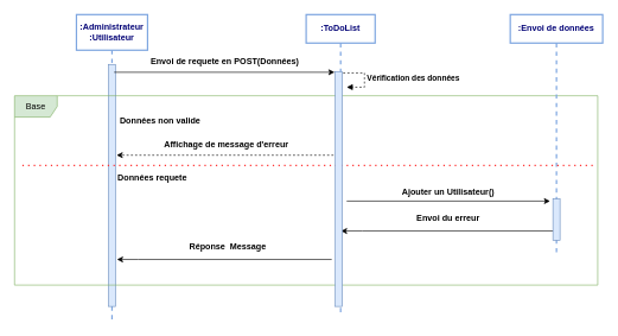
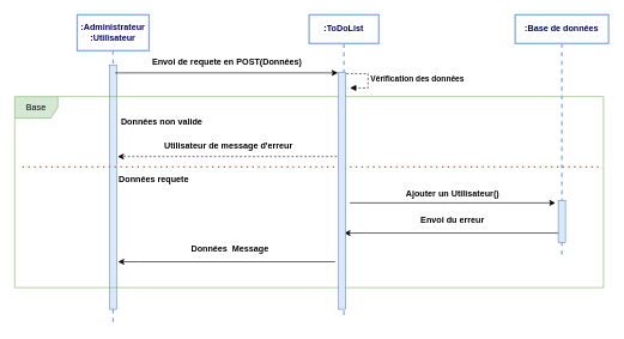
- <mxCell id="13" value=":Envoi de données" style="shape=umlLifeline;perimeter=lifelinePerimeter;whiteSpace=wrap;html=1;container=1;collapsible=0;recursiveResize=0;outlineConnect=0;strokeColor=#7EA6E0;strokeWidth=2;gradientColor=none;fontColor=#000075;align=center;fontStyle=1" parent="1" vertex="1"><mxGeometry x="717" y="20" width="130" height="340" as="geometry" /></mxCell>
+ <mxCell id="13" value=":Base de données" style="shape=umlLifeline;perimeter=lifelinePerimeter;whiteSpace=wrap;html=1;container=1;collapsible=0;recursiveResize=0;outlineConnect=0;strokeColor=#7EA6E0;strokeWidth=2;gradientColor=none;fontColor=#000075;align=center;fontStyle=1" parent="1" vertex="1"><mxGeometry x="717" y="20" width="130" height="340" as="geometry" /></mxCell>
- <mxCell id="19" value="Affichage de message d'erreur " style="text;html=1;strokeColor=none;fillColor=none;align=center;verticalAlign=middle;whiteSpace=wrap;rounded=0;fontStyle=1" parent="1" vertex="1"><mxGeometry x="186" y="193" width="264" height="20" as="geometry" /></mxCell>
+ <mxCell id="19" value="Utilisateur de message d'erreur " style="text;html=1;strokeColor=none;fillColor=none;align=center;verticalAlign=middle;whiteSpace=wrap;rounded=0;fontStyle=1" parent="1" vertex="1"><mxGeometry x="186" y="193" width="264" height="20" as="geometry" /></mxCell>
- <mxCell id="12" value="Réponse&amp;nbsp; Message " style="text;html=1;strokeColor=none;fillColor=none;align=center;verticalAlign=middle;whiteSpace=wrap;rounded=0;fontStyle=1" parent="4" vertex="1"><mxGeometry x="-245" y="317" width="270" height="20" as="geometry" /></mxCell>
+ <mxCell id="12" value="Données&amp;nbsp; Message " style="text;html=1;strokeColor=none;fillColor=none;align=center;verticalAlign=middle;whiteSpace=wrap;rounded=0;fontStyle=1" parent="4" vertex="1"><mxGeometry x="-245" y="317" width="270" height="20" as="geometry" /></mxCell>
